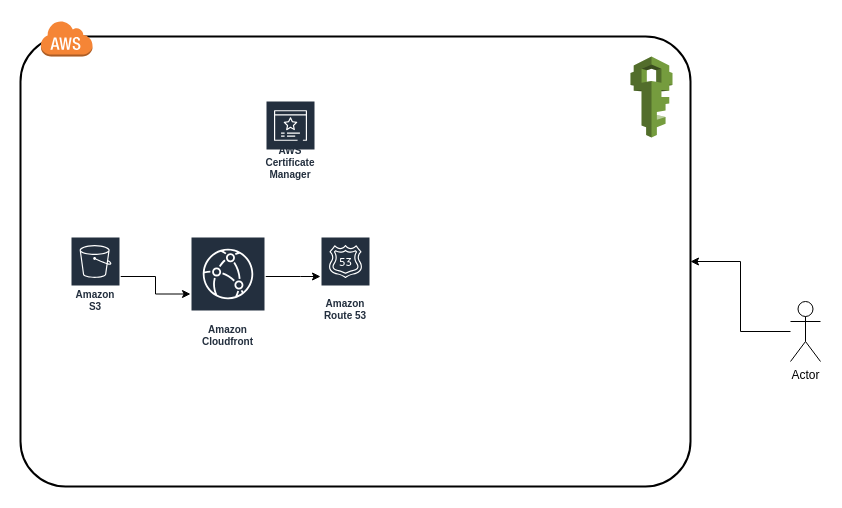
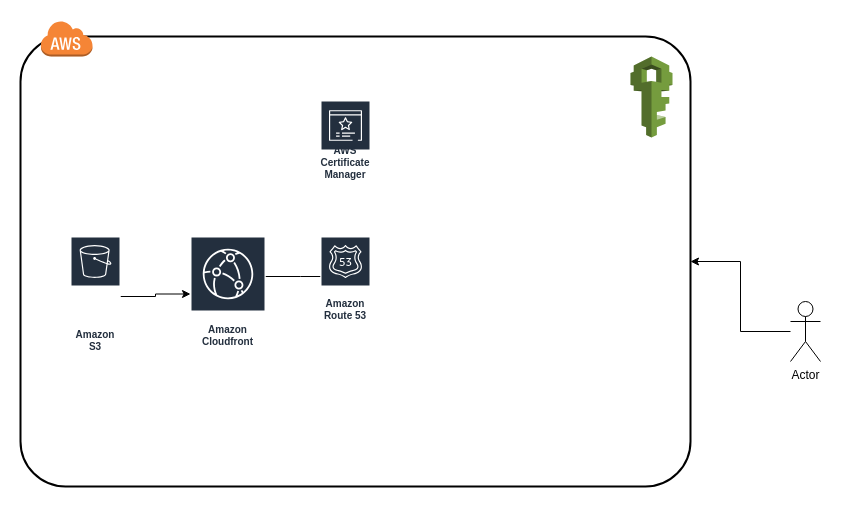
- <mxCell id="5" value="AWS Certificate Manager" style="sketch=0;outlineConnect=0;fontColor=#232F3E;gradientColor=none;strokeColor=#ffffff;fillColor=#232F3E;dashed=0;verticalLabelPosition=middle;verticalAlign=bottom;align=center;html=1;whiteSpace=wrap;fontSize=10;fontStyle=1;spacing=3;shape=mxgraph.aws4.productIcon;prIcon=mxgraph.aws4.certificate_manager_3;" vertex="1" parent="1"><mxGeometry x="265" y="100" width="50" height="84" as="geometry" /></mxCell>
+ <mxCell id="5" value="AWS Certificate Manager" style="sketch=0;outlineConnect=0;fontColor=#232F3E;gradientColor=none;strokeColor=#ffffff;fillColor=#232F3E;dashed=0;verticalLabelPosition=middle;verticalAlign=bottom;align=center;html=1;whiteSpace=wrap;fontSize=10;fontStyle=1;spacing=3;shape=mxgraph.aws4.productIcon;prIcon=mxgraph.aws4.certificate_manager_3;" vertex="1" parent="1"><mxGeometry x="320" y="100" width="50" height="84" as="geometry" /></mxCell>
- <mxCell id="4" value="Amazon S3" style="sketch=0;outlineConnect=0;fontColor=#232F3E;gradientColor=none;strokeColor=#ffffff;fillColor=#232F3E;dashed=0;verticalLabelPosition=middle;verticalAlign=bottom;align=center;html=1;whiteSpace=wrap;fontSize=10;fontStyle=1;spacing=3;shape=mxgraph.aws4.productIcon;prIcon=mxgraph.aws4.s3;" vertex="1" parent="1"><mxGeometry x="70" y="236" width="50" height="80" as="geometry" /></mxCell>
+ <mxCell id="4" value="Amazon S3" style="sketch=0;outlineConnect=0;fontColor=#232F3E;gradientColor=none;strokeColor=#ffffff;fillColor=#232F3E;dashed=0;verticalLabelPosition=middle;verticalAlign=bottom;align=center;html=1;whiteSpace=wrap;fontSize=10;fontStyle=1;spacing=3;shape=mxgraph.aws4.productIcon;prIcon=mxgraph.aws4.s3;" vertex="1" parent="1"><mxGeometry x="70" y="236" width="50" height="120" as="geometry" /></mxCell>
- <mxCell id="6" value="" style="edgeStyle=orthogonalEdgeStyle;rounded=0;orthogonalLoop=1;jettySize=auto;html=1;" edge="1" parent="1" source="7" target="8"><mxGeometry relative="1" as="geometry"><Array as="points"><mxPoint x="300" y="276" /><mxPoint x="300" y="276" /></Array></mxGeometry></mxCell>
+ <mxCell id="6" value="" style="edgeStyle=orthogonalEdgeStyle;rounded=0;orthogonalLoop=1;jettySize=auto;html=1;endArrow=none;" edge="1" parent="1" source="7" target="8"><mxGeometry relative="1" as="geometry"><Array as="points"><mxPoint x="300" y="276" /><mxPoint x="300" y="276" /></Array></mxGeometry></mxCell>
